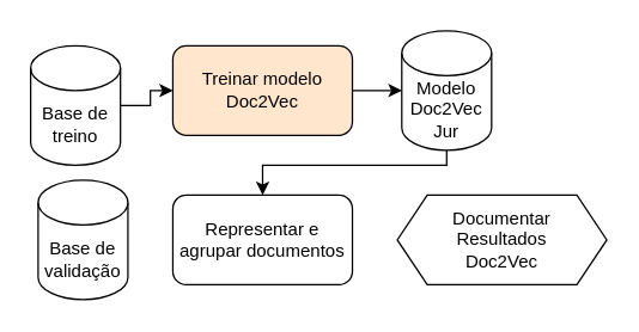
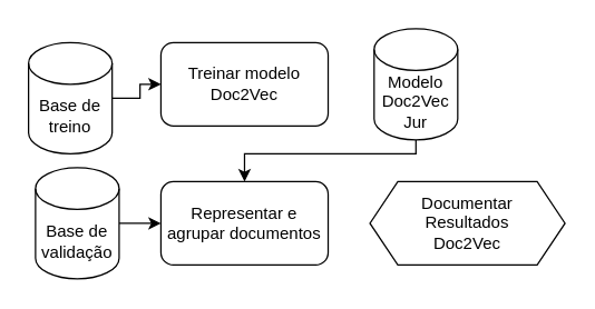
- <mxCell id="5" value="Treinar modelo Doc2Vec" style="rounded=1;whiteSpace=wrap;html=1;fillColor=#ffe6cc;" parent="1" vertex="1"><mxGeometry x="115" y="30" width="120" height="60" as="geometry" /></mxCell>
+ <mxCell id="5" value="Treinar modelo Doc2Vec" style="rounded=1;whiteSpace=wrap;html=1;" parent="1" vertex="1"><mxGeometry x="115" y="30" width="120" height="60" as="geometry" /></mxCell>
- <mxCell id="4" style="edgeStyle=orthogonalEdgeStyle;rounded=0;orthogonalLoop=1;jettySize=auto;html=1;entryX=0;entryY=0.5;entryDx=0;entryDy=0;entryPerimeter=0;" parent="1" source="5" target="9" edge="1"><mxGeometry relative="1" as="geometry" /></mxCell>
+ <mxCell id="2" style="edgeStyle=orthogonalEdgeStyle;rounded=0;orthogonalLoop=1;jettySize=auto;html=1;entryX=0;entryY=0.5;entryDx=0;entryDy=0;" parent="1" source="3" target="10" edge="1"><mxGeometry relative="1" as="geometry" /></mxCell>
